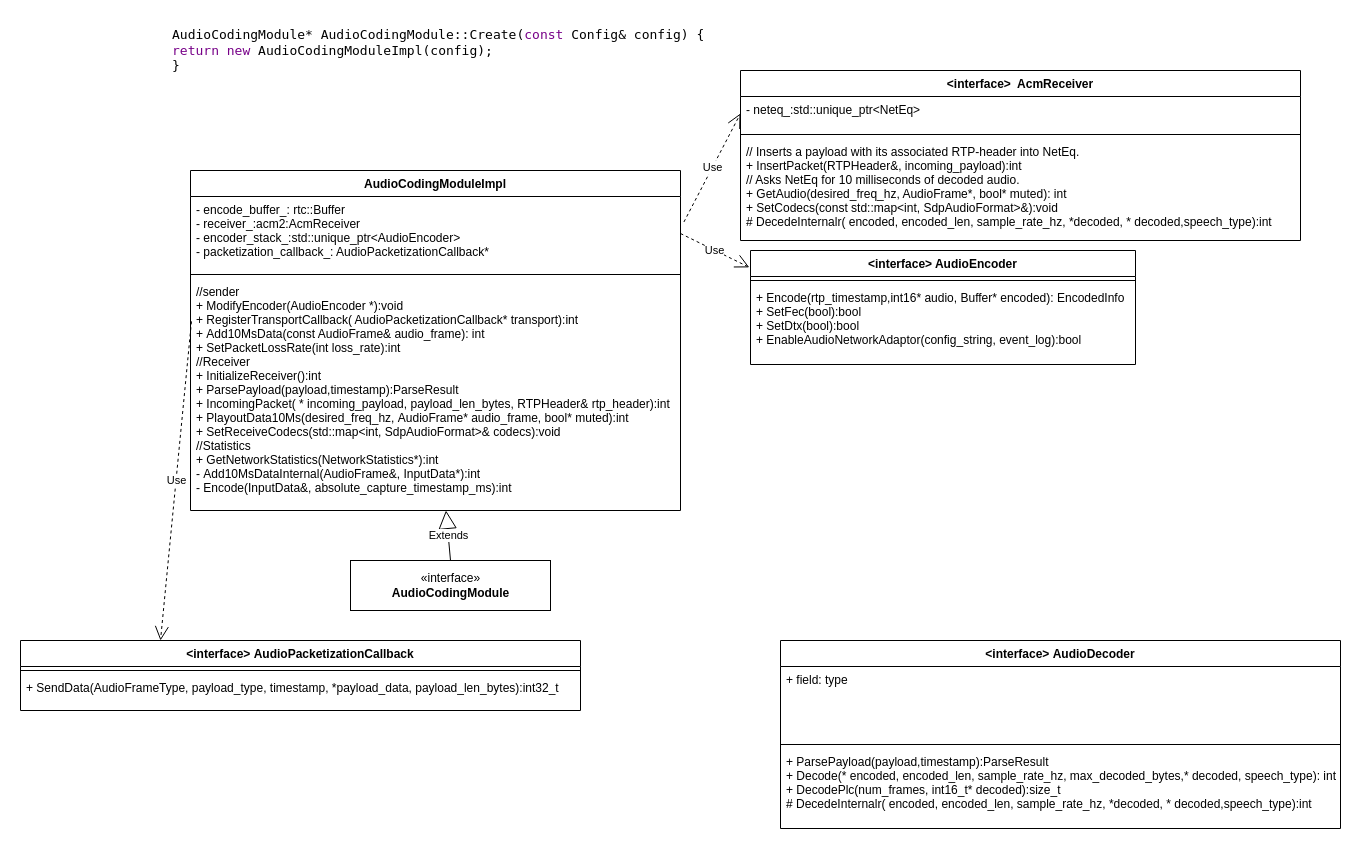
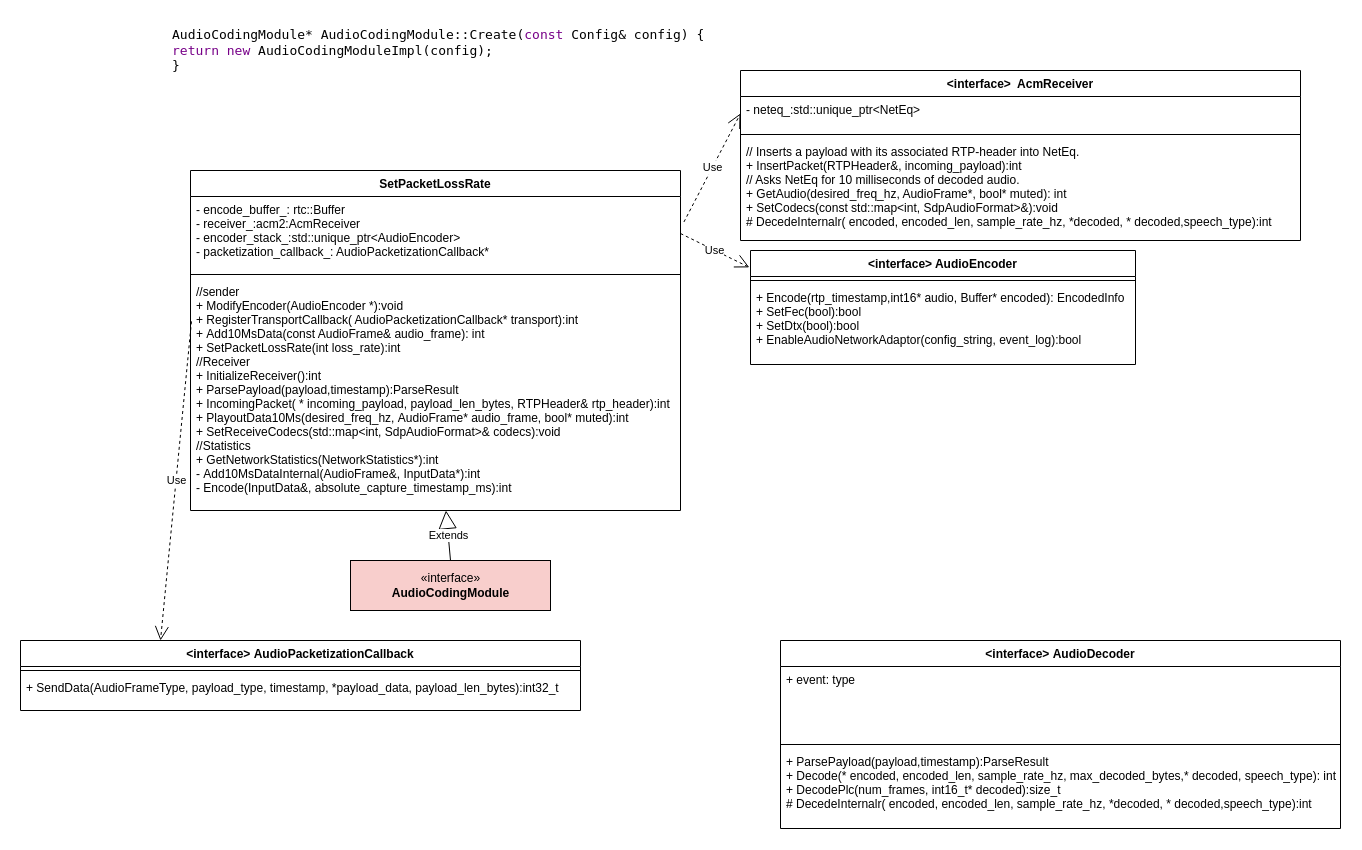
- <mxCell id="13" value="AudioCodingModuleImpl" style="swimlane;fontStyle=1;align=center;verticalAlign=top;childLayout=stackLayout;horizontal=1;startSize=26;horizontalStack=0;resizeParent=1;resizeParentMax=0;resizeLast=0;collapsible=1;marginBottom=0;" vertex="1" parent="1"><mxGeometry x="190" y="170" width="490" height="340" as="geometry" /></mxCell>
+ <mxCell id="13" value="SetPacketLossRate" style="swimlane;fontStyle=1;align=center;verticalAlign=top;childLayout=stackLayout;horizontal=1;startSize=26;horizontalStack=0;resizeParent=1;resizeParentMax=0;resizeLast=0;collapsible=1;marginBottom=0;" vertex="1" parent="1"><mxGeometry x="190" y="170" width="490" height="340" as="geometry" /></mxCell>
- <mxCell id="17" value="«interface»&lt;br&gt;&lt;span style=&quot;font-weight: 700;&quot;&gt;AudioCodingModule&lt;/span&gt;" style="html=1;" vertex="1" parent="1"><mxGeometry x="350" y="560" width="200" height="50" as="geometry" /></mxCell>
+ <mxCell id="17" value="«interface»&lt;br&gt;&lt;span style=&quot;font-weight: 700;&quot;&gt;AudioCodingModule&lt;/span&gt;" style="html=1;fillColor=#f8cecc;" vertex="1" parent="1"><mxGeometry x="350" y="560" width="200" height="50" as="geometry" /></mxCell>
- <mxCell id="6" value="+ field: type" style="text;strokeColor=none;fillColor=none;align=left;verticalAlign=top;spacingLeft=4;spacingRight=4;overflow=hidden;rotatable=0;points=[[0,0.5],[1,0.5]];portConstraint=eastwest;" parent="5" vertex="1"><mxGeometry y="26" width="560" height="74" as="geometry" /></mxCell>
+ <mxCell id="6" value="+ event: type" style="text;strokeColor=none;fillColor=none;align=left;verticalAlign=top;spacingLeft=4;spacingRight=4;overflow=hidden;rotatable=0;points=[[0,0.5],[1,0.5]];portConstraint=eastwest;" parent="5" vertex="1"><mxGeometry y="26" width="560" height="74" as="geometry" /></mxCell>
